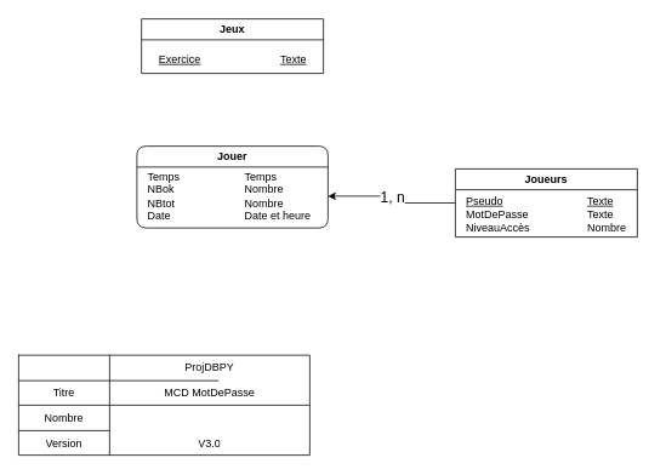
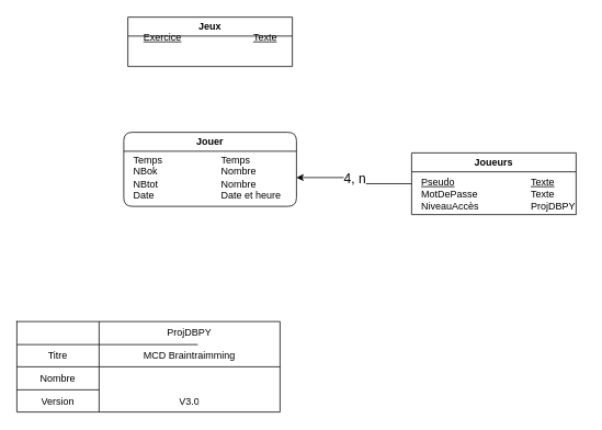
- <mxCell id="3" value="&lt;u&gt;Exercice&lt;span style=&quot;white-space: pre;&quot;&gt;&#09;&lt;/span&gt;&lt;span style=&quot;white-space: pre;&quot;&gt;&#09;&lt;/span&gt;&lt;span style=&quot;white-space: pre;&quot;&gt;&#09;&lt;/span&gt;&lt;span style=&quot;white-space: pre;&quot;&gt;&#09;&lt;/span&gt;Texte&lt;/u&gt;" style="text;html=1;align=center;verticalAlign=middle;resizable=0;points=[];autosize=1;strokeColor=none;fillColor=none;" parent="2" vertex="1"><mxGeometry x="5" y="30" width="190" height="30" as="geometry" /></mxCell>
+ <mxCell id="3" value="&lt;u&gt;Exercice&lt;span style=&quot;white-space: pre;&quot;&gt;&#09;&lt;/span&gt;&lt;span style=&quot;white-space: pre;&quot;&gt;&#09;&lt;/span&gt;&lt;span style=&quot;white-space: pre;&quot;&gt;&#09;&lt;/span&gt;&lt;span style=&quot;white-space: pre;&quot;&gt;&#09;&lt;/span&gt;Texte&lt;/u&gt;" style="text;html=1;align=center;verticalAlign=middle;resizable=0;points=[];autosize=1;strokeColor=none;fillColor=none;" parent="2" vertex="1"><mxGeometry x="5" y="10" width="190" height="30" as="geometry" /></mxCell>
- <mxCell id="9" value="1, n" style="edgeLabel;html=1;align=center;verticalAlign=middle;resizable=0;points=[];fontSize=16;" parent="1" vertex="1" connectable="0"><mxGeometry x="430" y="215" as="geometry" /></mxCell>
+ <mxCell id="9" value="4, n" style="edgeLabel;html=1;align=center;verticalAlign=middle;resizable=0;points=[];fontSize=16;" parent="1" vertex="1" connectable="0"><mxGeometry x="430" y="215" as="geometry" /></mxCell>
- <mxCell id="8" value="&lt;u&gt;Pseudo&lt;/u&gt;&lt;span style=&quot;text-decoration-line: underline; white-space: pre;&quot;&gt;&#09;&lt;/span&gt;&lt;span style=&quot;text-decoration-line: underline; white-space: pre;&quot;&gt;&#09;&lt;/span&gt;&lt;span style=&quot;text-decoration-line: underline; white-space: pre;&quot;&gt;&#09;&lt;/span&gt;&lt;span style=&quot;text-decoration-line: underline; white-space: pre;&quot;&gt;&#09;&lt;/span&gt;&lt;u&gt;Texte&lt;/u&gt;&lt;br&gt;MotDePasse&lt;span style=&quot;white-space: pre;&quot;&gt;&#09;&lt;span style=&quot;white-space: pre;&quot;&gt;&#09;&lt;/span&gt;&lt;/span&gt;&lt;span style=&quot;white-space: pre;&quot;&gt;&#09;&lt;/span&gt;Texte&lt;br&gt;NiveauAccès&lt;span style=&quot;white-space: pre;&quot;&gt;&#09;&lt;span style=&quot;white-space: pre;&quot;&gt;&#09;&lt;/span&gt;&lt;/span&gt;&lt;span style=&quot;white-space: pre;&quot;&gt;&#09;&lt;/span&gt;Nombre" style="text;html=1;align=left;verticalAlign=middle;resizable=0;points=[];autosize=1;strokeColor=none;fillColor=none;" parent="7" vertex="1"><mxGeometry x="10" y="20" width="200" height="60" as="geometry" /></mxCell>
+ <mxCell id="8" value="&lt;u&gt;Pseudo&lt;/u&gt;&lt;span style=&quot;text-decoration-line: underline; white-space: pre;&quot;&gt;&#09;&lt;/span&gt;&lt;span style=&quot;text-decoration-line: underline; white-space: pre;&quot;&gt;&#09;&lt;/span&gt;&lt;span style=&quot;text-decoration-line: underline; white-space: pre;&quot;&gt;&#09;&lt;/span&gt;&lt;span style=&quot;text-decoration-line: underline; white-space: pre;&quot;&gt;&#09;&lt;/span&gt;&lt;u&gt;Texte&lt;/u&gt;&lt;br&gt;MotDePasse&lt;span style=&quot;white-space: pre;&quot;&gt;&#09;&lt;span style=&quot;white-space: pre;&quot;&gt;&#09;&lt;/span&gt;&lt;/span&gt;&lt;span style=&quot;white-space: pre;&quot;&gt;&#09;&lt;/span&gt;Texte&lt;br&gt;NiveauAccès&lt;span style=&quot;white-space: pre;&quot;&gt;&#09;&lt;span style=&quot;white-space: pre;&quot;&gt;&#09;&lt;/span&gt;&lt;/span&gt;&lt;span style=&quot;white-space: pre;&quot;&gt;&#09;&lt;/span&gt;ProjDBPY" style="text;html=1;align=left;verticalAlign=middle;resizable=0;points=[];autosize=1;strokeColor=none;fillColor=none;" parent="7" vertex="1"><mxGeometry x="10" y="20" width="200" height="60" as="geometry" /></mxCell>
- <mxCell id="15" value="MCD MotDePasse" style="shape=partialRectangle;html=1;whiteSpace=wrap;connectable=0;overflow=hidden;fillColor=none;top=0;left=0;bottom=0;right=0;" parent="13" vertex="1"><mxGeometry x="100" width="220" height="27" as="geometry"><mxRectangle width="220" height="27" as="alternateBounds" /></mxGeometry></mxCell>
+ <mxCell id="15" value="MCD Braintraimming" style="shape=partialRectangle;html=1;whiteSpace=wrap;connectable=0;overflow=hidden;fillColor=none;top=0;left=0;bottom=0;right=0;" parent="13" vertex="1"><mxGeometry x="100" width="220" height="27" as="geometry"><mxRectangle width="220" height="27" as="alternateBounds" /></mxGeometry></mxCell>
